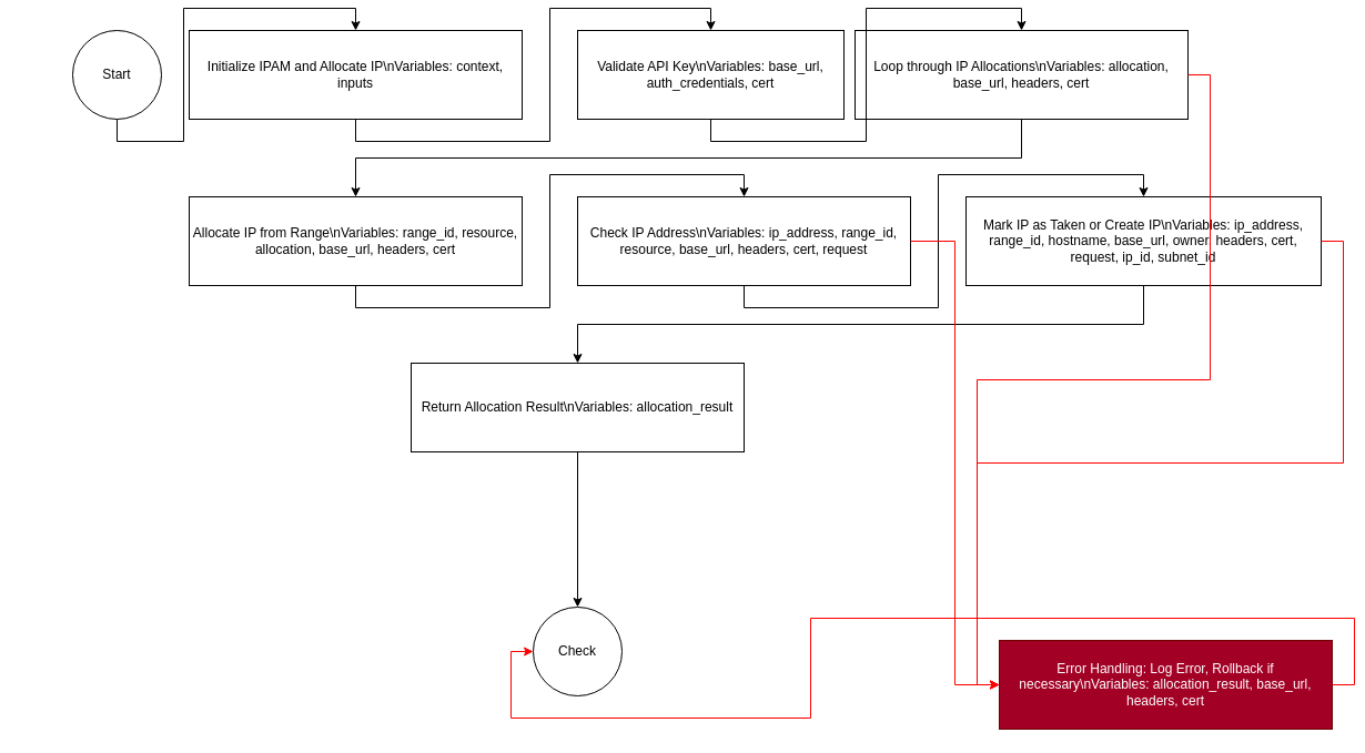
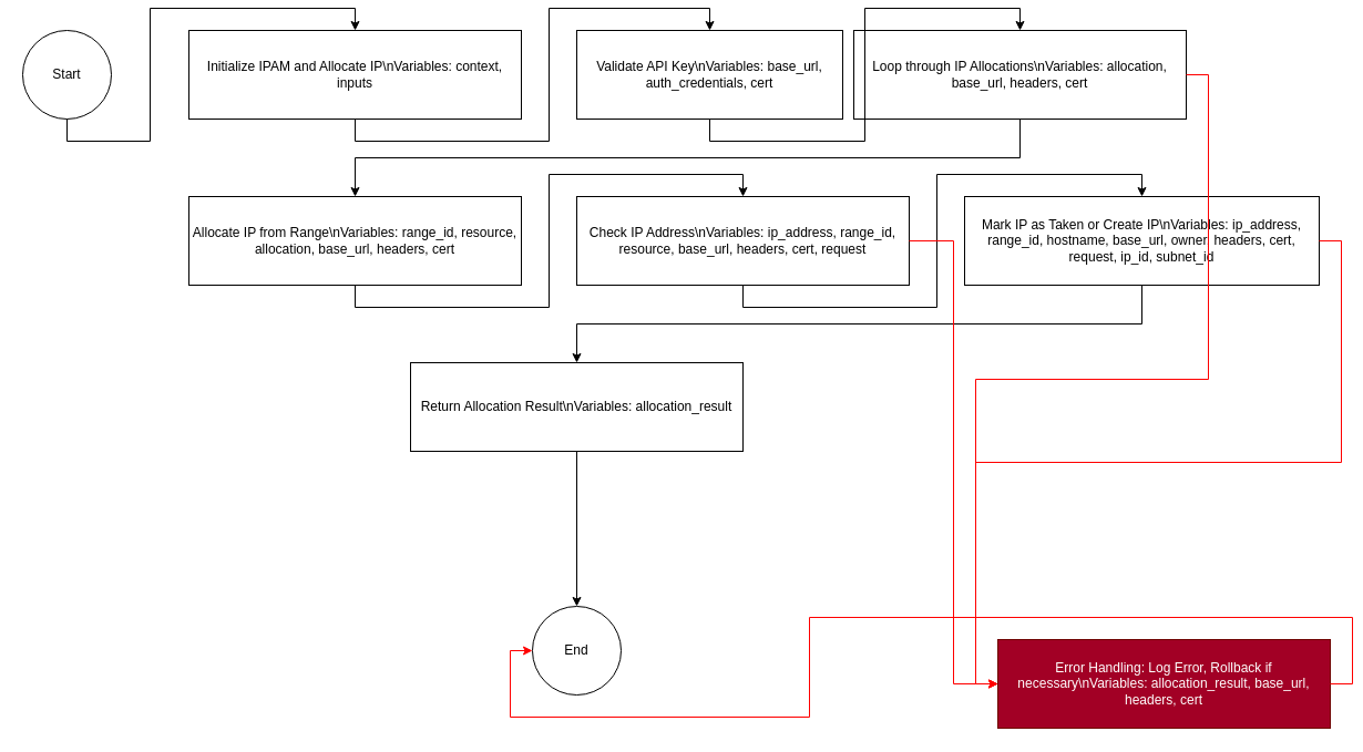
- <mxCell id="2" value="Start" style="ellipse;whiteSpace=wrap;html=1;aspect=fixed;" vertex="1" parent="1"><mxGeometry x="65" y="20" width="80" height="80" as="geometry" /></mxCell>
+ <mxCell id="2" value="Start" style="ellipse;whiteSpace=wrap;html=1;aspect=fixed;" vertex="1" parent="1"><mxGeometry x="20" y="20" width="80" height="80" as="geometry" /></mxCell>
- <mxCell id="10" value="Check" style="ellipse;whiteSpace=wrap;html=1;aspect=fixed;" vertex="1" parent="1"><mxGeometry x="480" y="540" width="80" height="80" as="geometry" /></mxCell>
+ <mxCell id="10" value="End" style="ellipse;whiteSpace=wrap;html=1;aspect=fixed;" vertex="1" parent="1"><mxGeometry x="480" y="540" width="80" height="80" as="geometry" /></mxCell>
